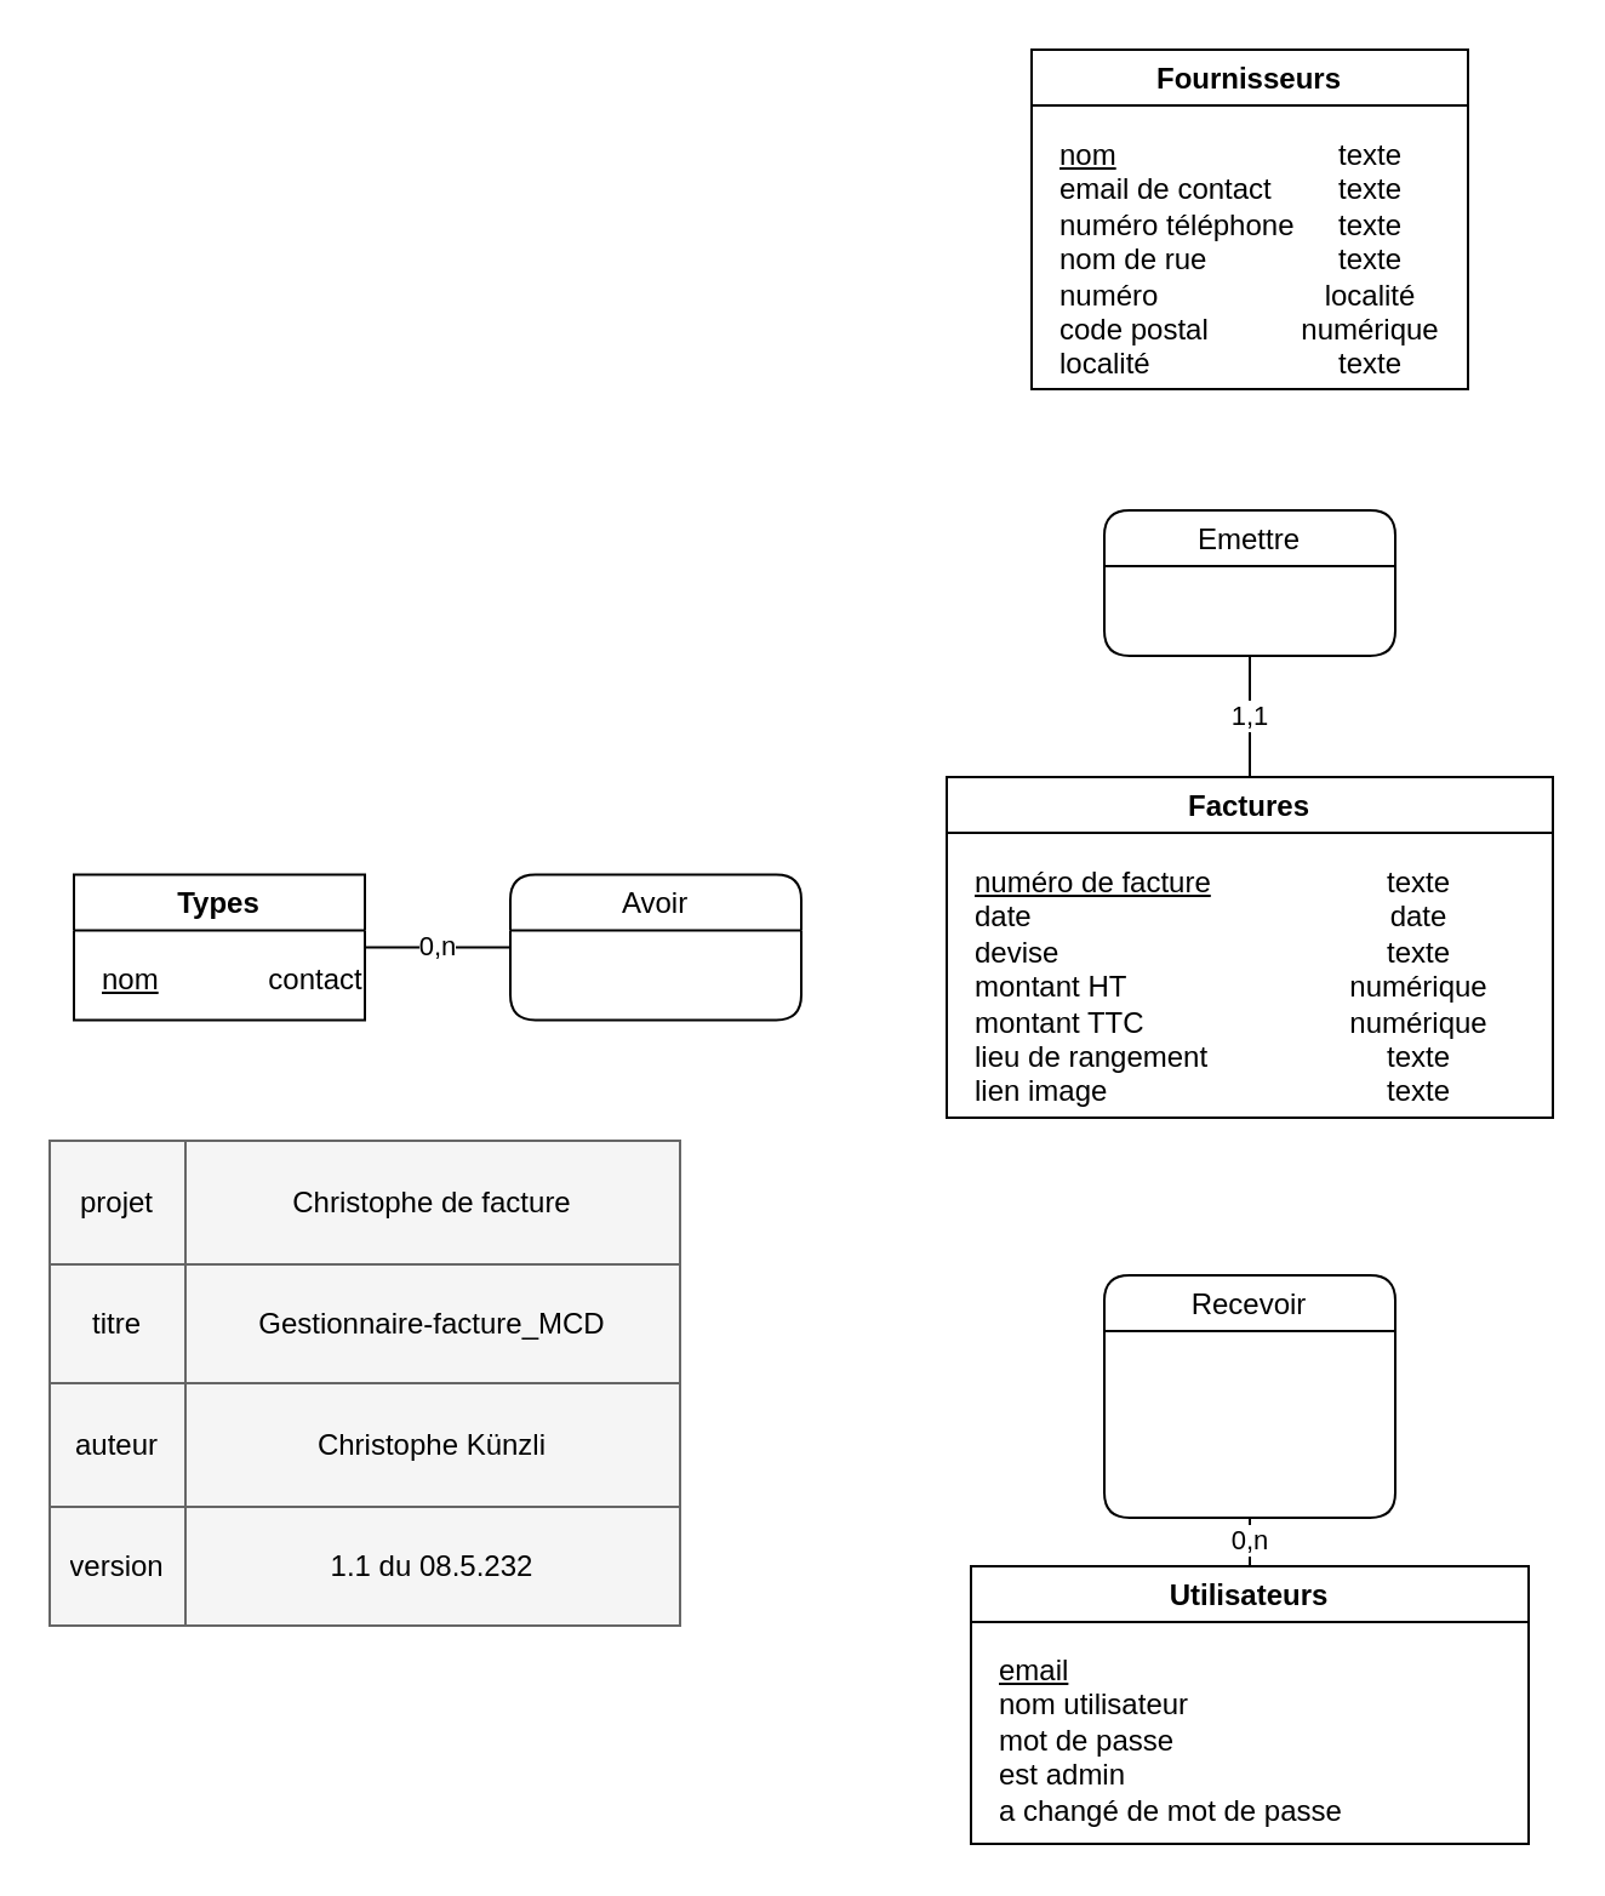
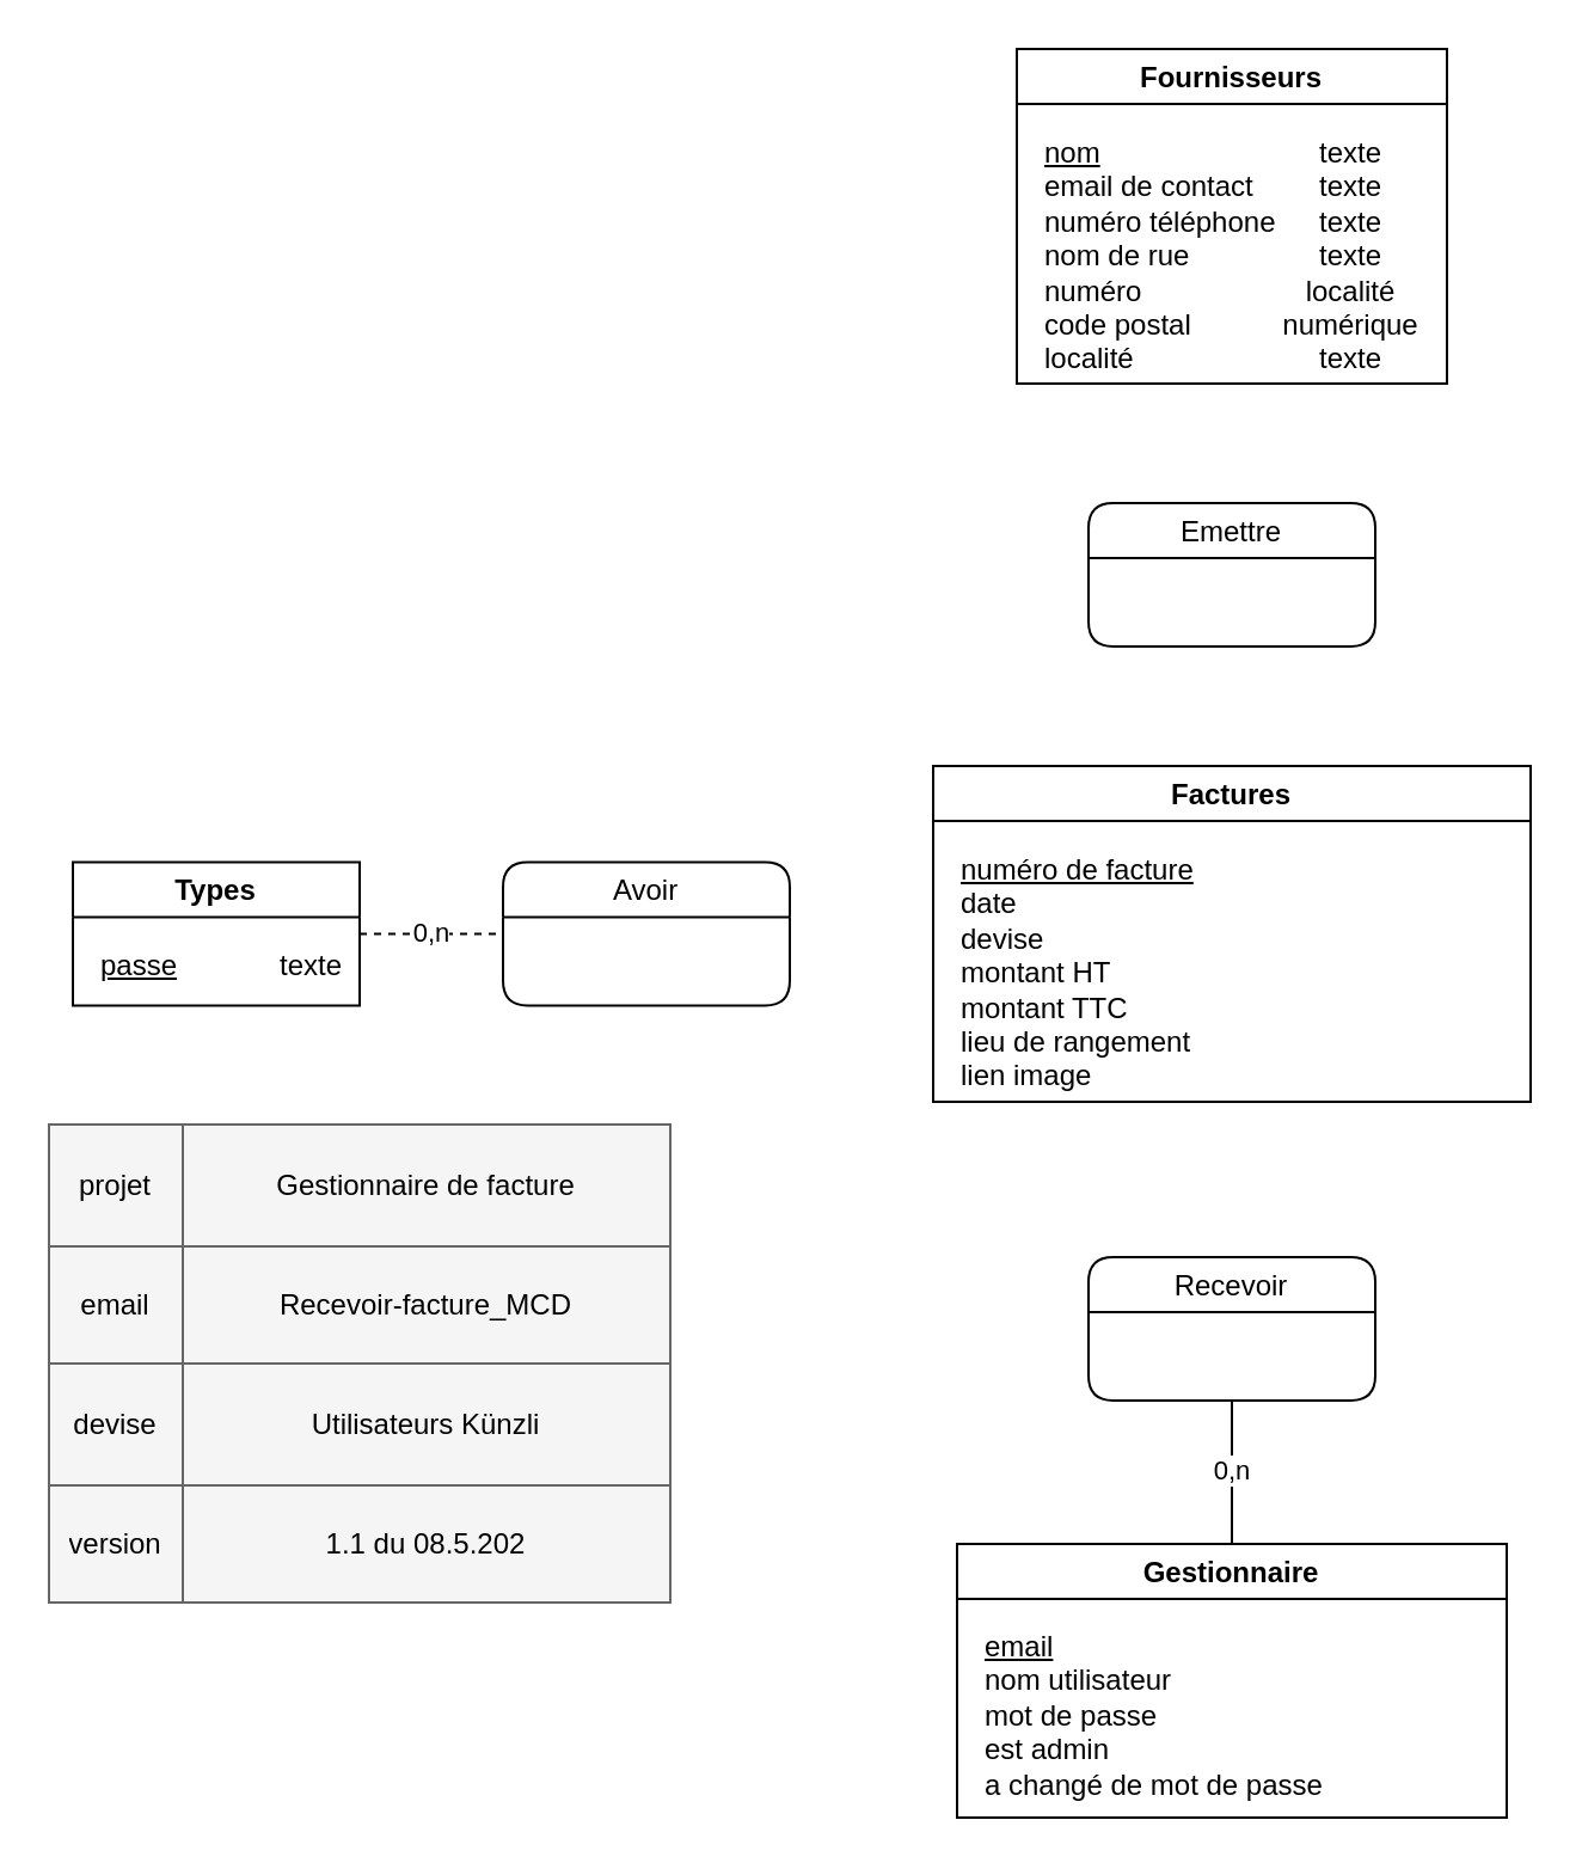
- <mxCell id="29" value="1,1" style="endArrow=none;html=1;exitX=0.5;exitY=0;exitDx=0;exitDy=0;entryX=0.5;entryY=1;entryDx=0;entryDy=0;" parent="1" source="18" target="23" edge="1"><mxGeometry width="50" height="50" relative="1" as="geometry"><mxPoint x="595" y="274" as="sourcePoint" /><mxPoint x="595" y="220" as="targetPoint" /></mxGeometry></mxCell>
- <mxCell id="28" value="0,n" style="endArrow=none;html=1;exitX=1;exitY=0.5;exitDx=0;exitDy=0;entryX=0;entryY=0.5;entryDx=0;entryDy=0;" parent="1" source="24" target="27" edge="1"><mxGeometry width="50" height="50" relative="1" as="geometry"><mxPoint x="750" y="404" as="sourcePoint" /><mxPoint x="810" y="404" as="targetPoint" /></mxGeometry></mxCell>
+ <mxCell id="28" value="0,n" style="endArrow=none;html=1;exitX=1;exitY=0.5;exitDx=0;exitDy=0;entryX=0;entryY=0.5;entryDx=0;entryDy=0;dashed=1;" parent="1" source="24" target="27" edge="1"><mxGeometry width="50" height="50" relative="1" as="geometry"><mxPoint x="750" y="404" as="sourcePoint" /><mxPoint x="810" y="404" as="targetPoint" /></mxGeometry></mxCell>
- <mxCell id="25" value="&lt;u&gt;nom&lt;/u&gt;" style="text;html=1;strokeColor=none;fillColor=none;align=left;verticalAlign=top;whiteSpace=wrap;rounded=0;labelPosition=center;verticalLabelPosition=middle;" parent="24" vertex="1"><mxGeometry x="10" y="30" width="60" height="30" as="geometry" /></mxCell>
+ <mxCell id="25" value="&lt;u&gt;passe&lt;/u&gt;" style="text;html=1;strokeColor=none;fillColor=none;align=left;verticalAlign=top;whiteSpace=wrap;rounded=0;labelPosition=center;verticalLabelPosition=middle;" parent="24" vertex="1"><mxGeometry x="10" y="30" width="60" height="30" as="geometry" /></mxCell>
- <mxCell id="26" value="contact" style="text;html=1;strokeColor=none;fillColor=none;align=center;verticalAlign=top;whiteSpace=wrap;rounded=0;" parent="24" vertex="1"><mxGeometry x="70" y="30" width="60" height="20" as="geometry" /></mxCell>
+ <mxCell id="26" value="texte" style="text;html=1;strokeColor=none;fillColor=none;align=center;verticalAlign=top;whiteSpace=wrap;rounded=0;" parent="24" vertex="1"><mxGeometry x="70" y="30" width="60" height="20" as="geometry" /></mxCell>
- <mxCell id="20" value="texte&lt;br&gt;date&lt;br&gt;texte&lt;br&gt;numérique&lt;br&gt;numérique&lt;br&gt;texte&lt;br&gt;texte" style="text;html=1;strokeColor=none;fillColor=none;align=center;verticalAlign=top;whiteSpace=wrap;rounded=0;" parent="18" vertex="1"><mxGeometry x="140" y="30" width="110" height="110" as="geometry" /></mxCell>
- <mxCell id="5" value="Christophe de facture" style="shape=partialRectangle;html=1;whiteSpace=wrap;connectable=0;fillColor=none;top=0;left=0;bottom=0;right=0;overflow=hidden;" parent="3" vertex="1"><mxGeometry x="56" width="204" height="51" as="geometry"><mxRectangle width="204" height="51" as="alternateBounds" /></mxGeometry></mxCell>
+ <mxCell id="5" value="Gestionnaire de facture" style="shape=partialRectangle;html=1;whiteSpace=wrap;connectable=0;fillColor=none;top=0;left=0;bottom=0;right=0;overflow=hidden;" parent="3" vertex="1"><mxGeometry x="56" width="204" height="51" as="geometry"><mxRectangle width="204" height="51" as="alternateBounds" /></mxGeometry></mxCell>
- <mxCell id="7" value="titre" style="shape=partialRectangle;html=1;whiteSpace=wrap;connectable=0;fillColor=none;top=0;left=0;bottom=0;right=0;overflow=hidden;" parent="6" vertex="1"><mxGeometry width="56" height="49" as="geometry"><mxRectangle width="56" height="49" as="alternateBounds" /></mxGeometry></mxCell>
+ <mxCell id="7" value="email" style="shape=partialRectangle;html=1;whiteSpace=wrap;connectable=0;fillColor=none;top=0;left=0;bottom=0;right=0;overflow=hidden;" parent="6" vertex="1"><mxGeometry width="56" height="49" as="geometry"><mxRectangle width="56" height="49" as="alternateBounds" /></mxGeometry></mxCell>
- <mxCell id="8" value="Gestionnaire-facture_MCD" style="shape=partialRectangle;html=1;whiteSpace=wrap;connectable=0;fillColor=none;top=0;left=0;bottom=0;right=0;overflow=hidden;" parent="6" vertex="1"><mxGeometry x="56" width="204" height="49" as="geometry"><mxRectangle width="204" height="49" as="alternateBounds" /></mxGeometry></mxCell>
+ <mxCell id="8" value="Recevoir-facture_MCD" style="shape=partialRectangle;html=1;whiteSpace=wrap;connectable=0;fillColor=none;top=0;left=0;bottom=0;right=0;overflow=hidden;" parent="6" vertex="1"><mxGeometry x="56" width="204" height="49" as="geometry"><mxRectangle width="204" height="49" as="alternateBounds" /></mxGeometry></mxCell>
- <mxCell id="30" value="Recevoir" style="swimlane;rounded=1;fontStyle=0;startSize=23;" parent="1" vertex="1"><mxGeometry x="455" y="525.44" width="120" height="100" as="geometry" /></mxCell>
+ <mxCell id="30" value="Recevoir" style="swimlane;rounded=1;fontStyle=0;startSize=23;" parent="1" vertex="1"><mxGeometry x="455" y="525.44" width="120" height="60" as="geometry" /></mxCell>
- <mxCell id="10" value="auteur" style="shape=partialRectangle;html=1;whiteSpace=wrap;connectable=0;fillColor=none;top=0;left=0;bottom=0;right=0;overflow=hidden;" parent="9" vertex="1"><mxGeometry width="56" height="51" as="geometry"><mxRectangle width="56" height="51" as="alternateBounds" /></mxGeometry></mxCell>
+ <mxCell id="10" value="devise" style="shape=partialRectangle;html=1;whiteSpace=wrap;connectable=0;fillColor=none;top=0;left=0;bottom=0;right=0;overflow=hidden;" parent="9" vertex="1"><mxGeometry width="56" height="51" as="geometry"><mxRectangle width="56" height="51" as="alternateBounds" /></mxGeometry></mxCell>
- <mxCell id="11" value="Christophe Künzli&lt;br&gt;" style="shape=partialRectangle;html=1;whiteSpace=wrap;connectable=0;fillColor=none;top=0;left=0;bottom=0;right=0;overflow=hidden;" parent="9" vertex="1"><mxGeometry x="56" width="204" height="51" as="geometry"><mxRectangle width="204" height="51" as="alternateBounds" /></mxGeometry></mxCell>
+ <mxCell id="11" value="Utilisateurs Künzli&lt;br&gt;" style="shape=partialRectangle;html=1;whiteSpace=wrap;connectable=0;fillColor=none;top=0;left=0;bottom=0;right=0;overflow=hidden;" parent="9" vertex="1"><mxGeometry x="56" width="204" height="51" as="geometry"><mxRectangle width="204" height="51" as="alternateBounds" /></mxGeometry></mxCell>
- <mxCell id="14" value="1.1 du 08.5.232" style="shape=partialRectangle;html=1;whiteSpace=wrap;connectable=0;fillColor=none;top=0;left=0;bottom=0;right=0;overflow=hidden;" parent="12" vertex="1"><mxGeometry x="56" width="204" height="49" as="geometry"><mxRectangle width="204" height="49" as="alternateBounds" /></mxGeometry></mxCell>
+ <mxCell id="14" value="1.1 du 08.5.202" style="shape=partialRectangle;html=1;whiteSpace=wrap;connectable=0;fillColor=none;top=0;left=0;bottom=0;right=0;overflow=hidden;" parent="12" vertex="1"><mxGeometry x="56" width="204" height="49" as="geometry"><mxRectangle width="204" height="49" as="alternateBounds" /></mxGeometry></mxCell>
- <mxCell id="21" value="Utilisateurs" style="swimlane;startSize=23;" parent="1" vertex="1"><mxGeometry x="400" y="645.44" width="230" height="114.56" as="geometry" /></mxCell>
+ <mxCell id="21" value="Gestionnaire" style="swimlane;startSize=23;" parent="1" vertex="1"><mxGeometry x="400" y="645.44" width="230" height="114.56" as="geometry" /></mxCell>
